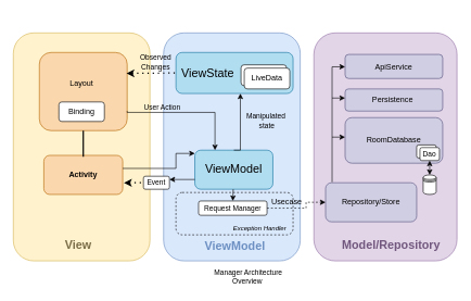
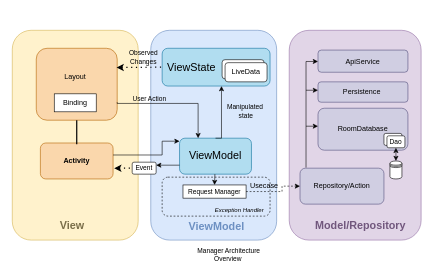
- <mxCell id="7" value="Binding" style="rounded=1;whiteSpace=wrap;html=1;" parent="1" vertex="1"><mxGeometry x="90" y="156" width="70" height="30" as="geometry" /></mxCell>
+ <mxCell id="7" value="Binding" style="whiteSpace=wrap;html=1;rounded=0;" parent="1" vertex="1"><mxGeometry x="90" y="156" width="70" height="30" as="geometry" /></mxCell>
- <mxCell id="16" value="Repository/Store" style="rounded=1;whiteSpace=wrap;html=1;fontSize=12;fillColor=#d0cee2;strokeColor=#56517e;" parent="1" vertex="1"><mxGeometry x="500" y="280" width="140" height="60" as="geometry" /></mxCell>
+ <mxCell id="16" value="Repository/Action" style="rounded=1;whiteSpace=wrap;html=1;fontSize=12;fillColor=#d0cee2;strokeColor=#56517e;" parent="1" vertex="1"><mxGeometry x="500" y="280" width="140" height="60" as="geometry" /></mxCell>
- <mxCell id="30" value="Request Manager" style="rounded=1;whiteSpace=wrap;html=1;fontSize=11;fontColor=#000000;" parent="1" vertex="1"><mxGeometry x="304.75" y="308" width="105.25" height="22" as="geometry" /></mxCell>
+ <mxCell id="30" value="Request Manager" style="whiteSpace=wrap;html=1;fontSize=11;fontColor=#000000;rounded=0;" parent="1" vertex="1"><mxGeometry x="304.75" y="308" width="105.25" height="22" as="geometry" /></mxCell>
